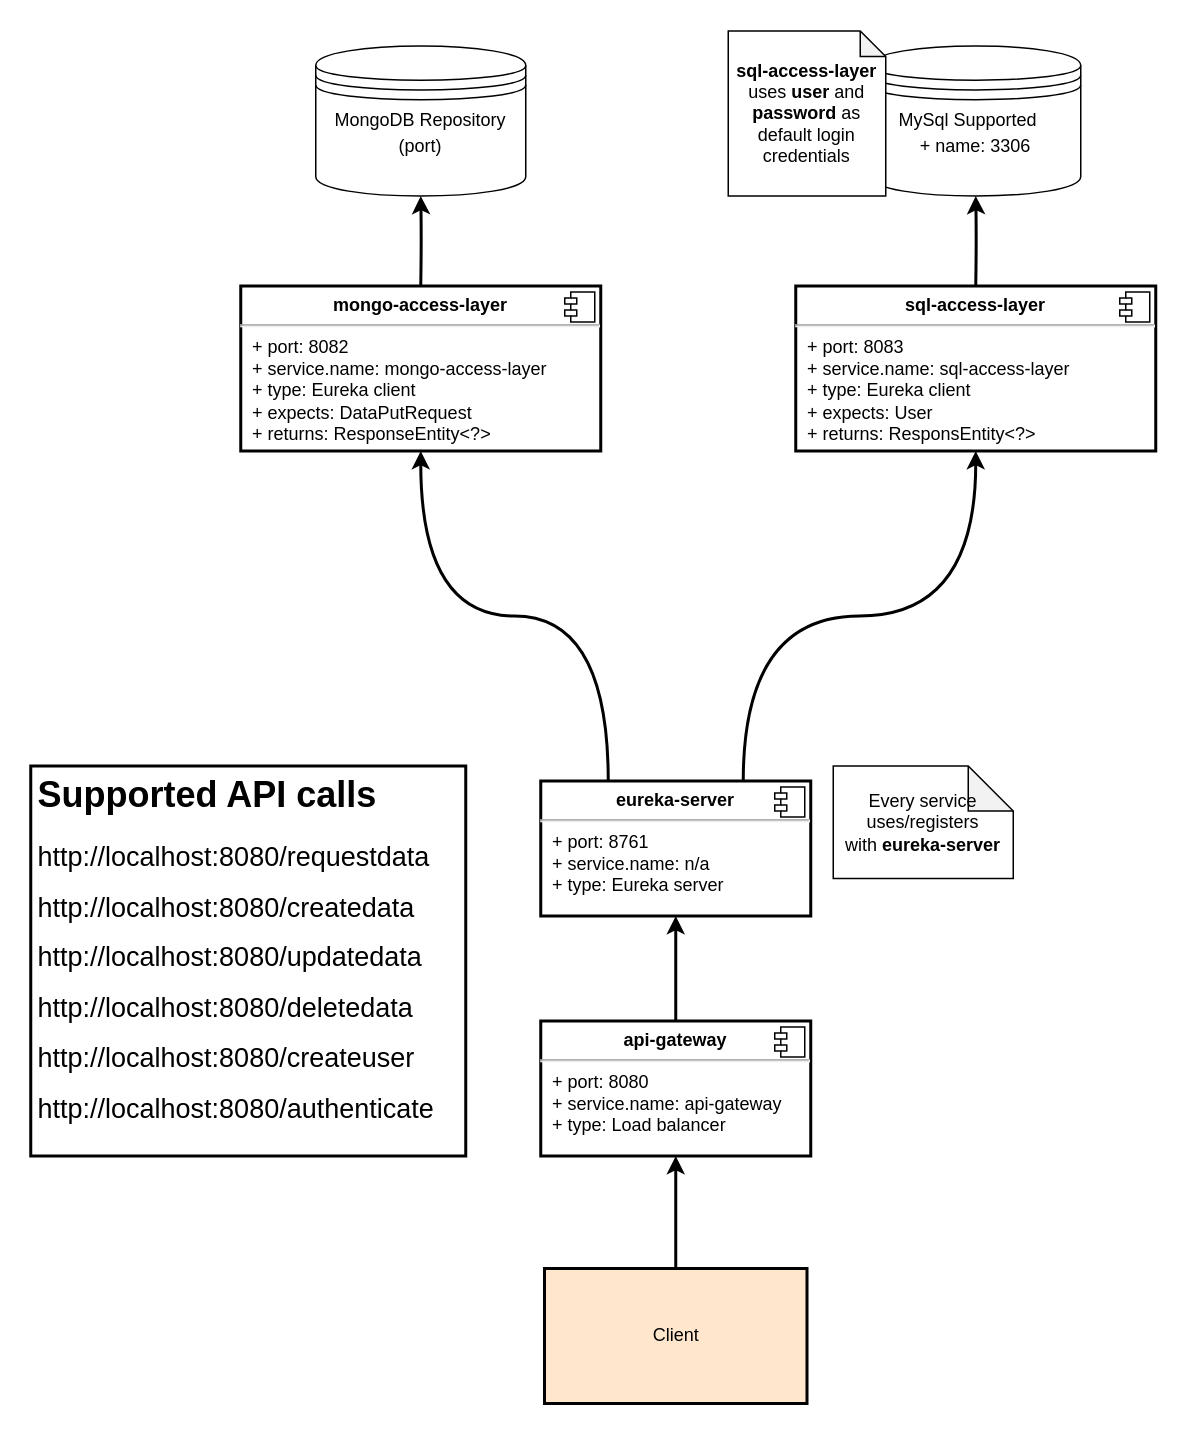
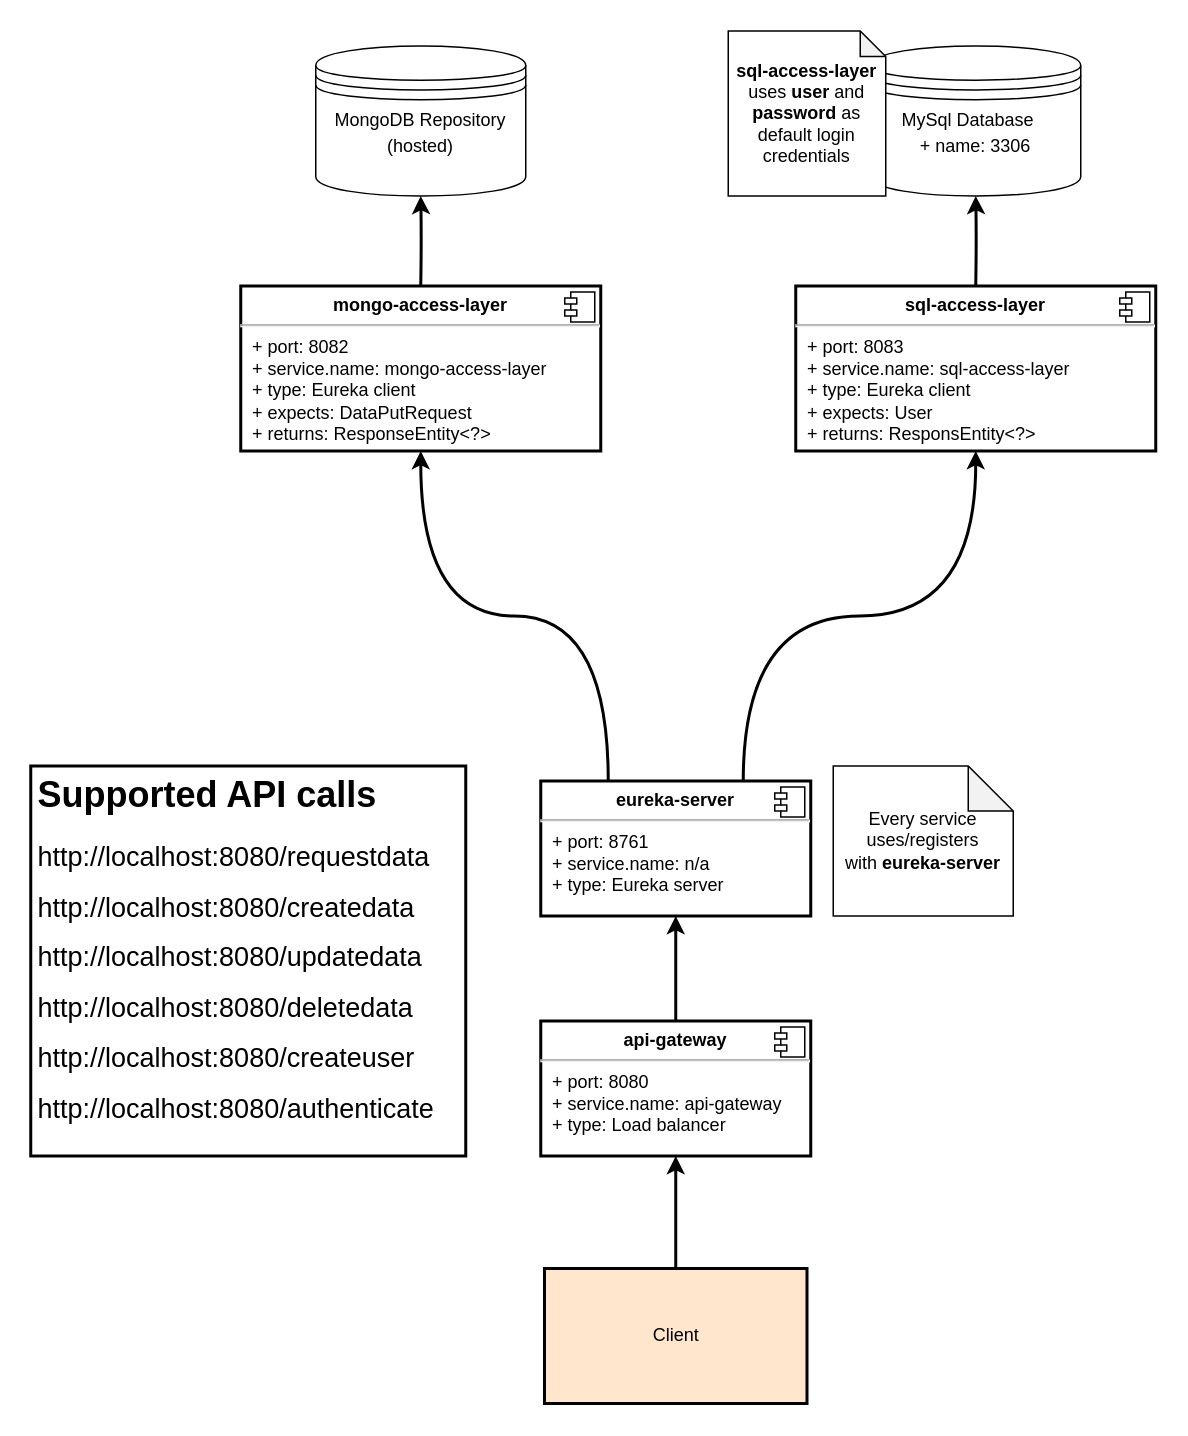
- <mxCell id="16" value="MySql Supported" style="text;html=1;strokeColor=none;fillColor=none;align=center;verticalAlign=middle;whiteSpace=wrap;" parent="1" vertex="1"><mxGeometry x="585" y="70" width="120" height="20" as="geometry" /></mxCell>
+ <mxCell id="16" value="MySql Database" style="text;html=1;strokeColor=none;fillColor=none;align=center;verticalAlign=middle;whiteSpace=wrap;" parent="1" vertex="1"><mxGeometry x="585" y="70" width="120" height="20" as="geometry" /></mxCell>
- <mxCell id="6" value="(port)" style="shape=datastore;whiteSpace=wrap;html=1;" parent="1" vertex="1"><mxGeometry x="210" y="30" width="140" height="100" as="geometry" /></mxCell>
+ <mxCell id="6" value="(hosted)" style="shape=datastore;whiteSpace=wrap;html=1;" parent="1" vertex="1"><mxGeometry x="210" y="30" width="140" height="100" as="geometry" /></mxCell>
- <mxCell id="17" value="Every service uses/registers with&amp;nbsp;&lt;b&gt;eureka-server&lt;/b&gt;" style="shape=note;whiteSpace=wrap;html=1;backgroundOutline=1;darkOpacity=0.05;" parent="1" vertex="1"><mxGeometry x="555" y="510" width="120" height="75" as="geometry" /></mxCell>
+ <mxCell id="17" value="Every service uses/registers with&amp;nbsp;&lt;b&gt;eureka-server&lt;/b&gt;" style="shape=note;whiteSpace=wrap;html=1;backgroundOutline=1;darkOpacity=0.05;" parent="1" vertex="1"><mxGeometry x="555" y="510" width="120" height="100" as="geometry" /></mxCell>
